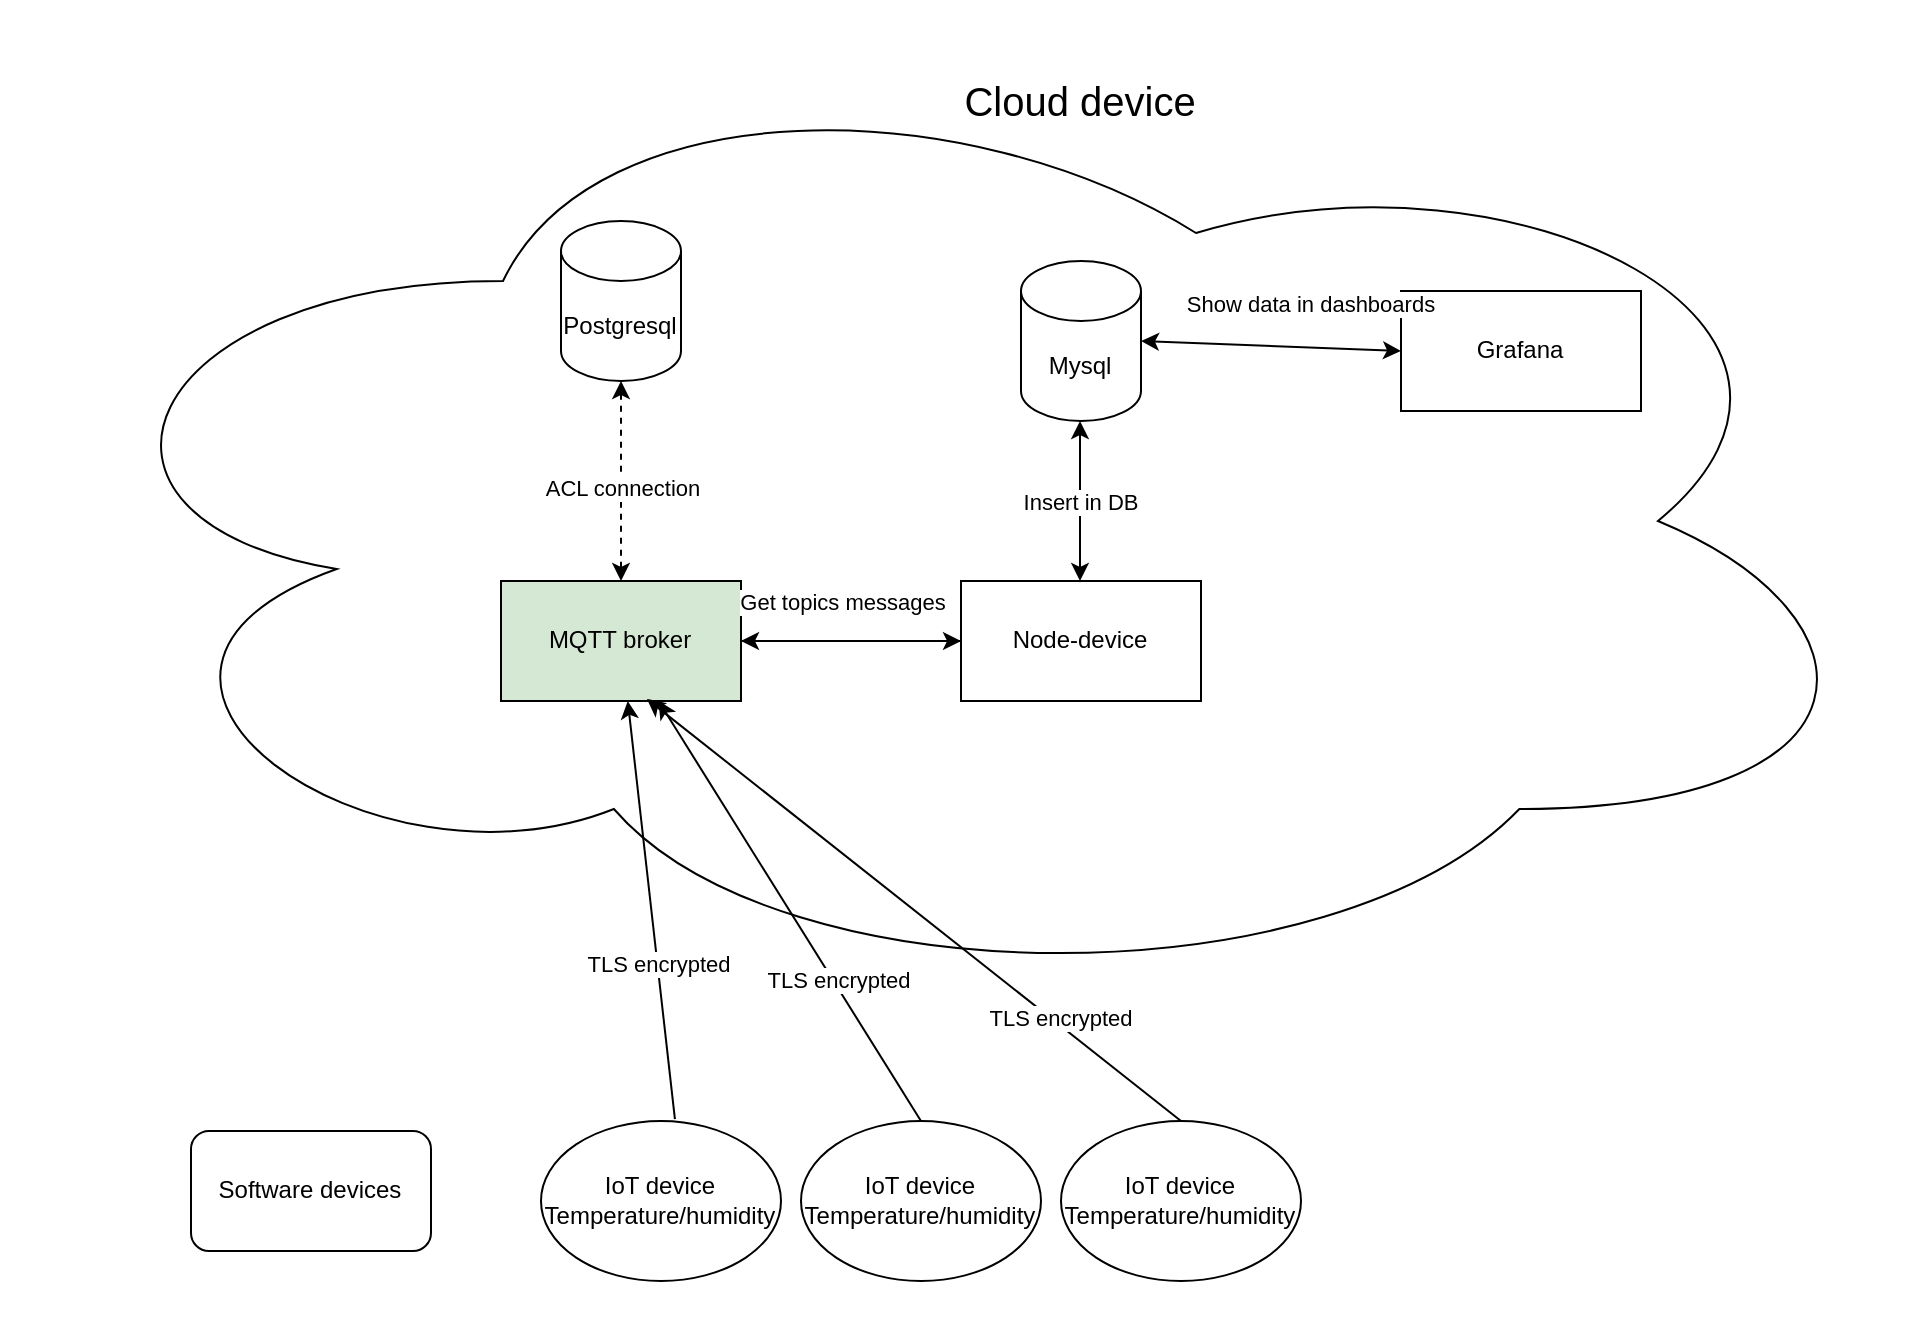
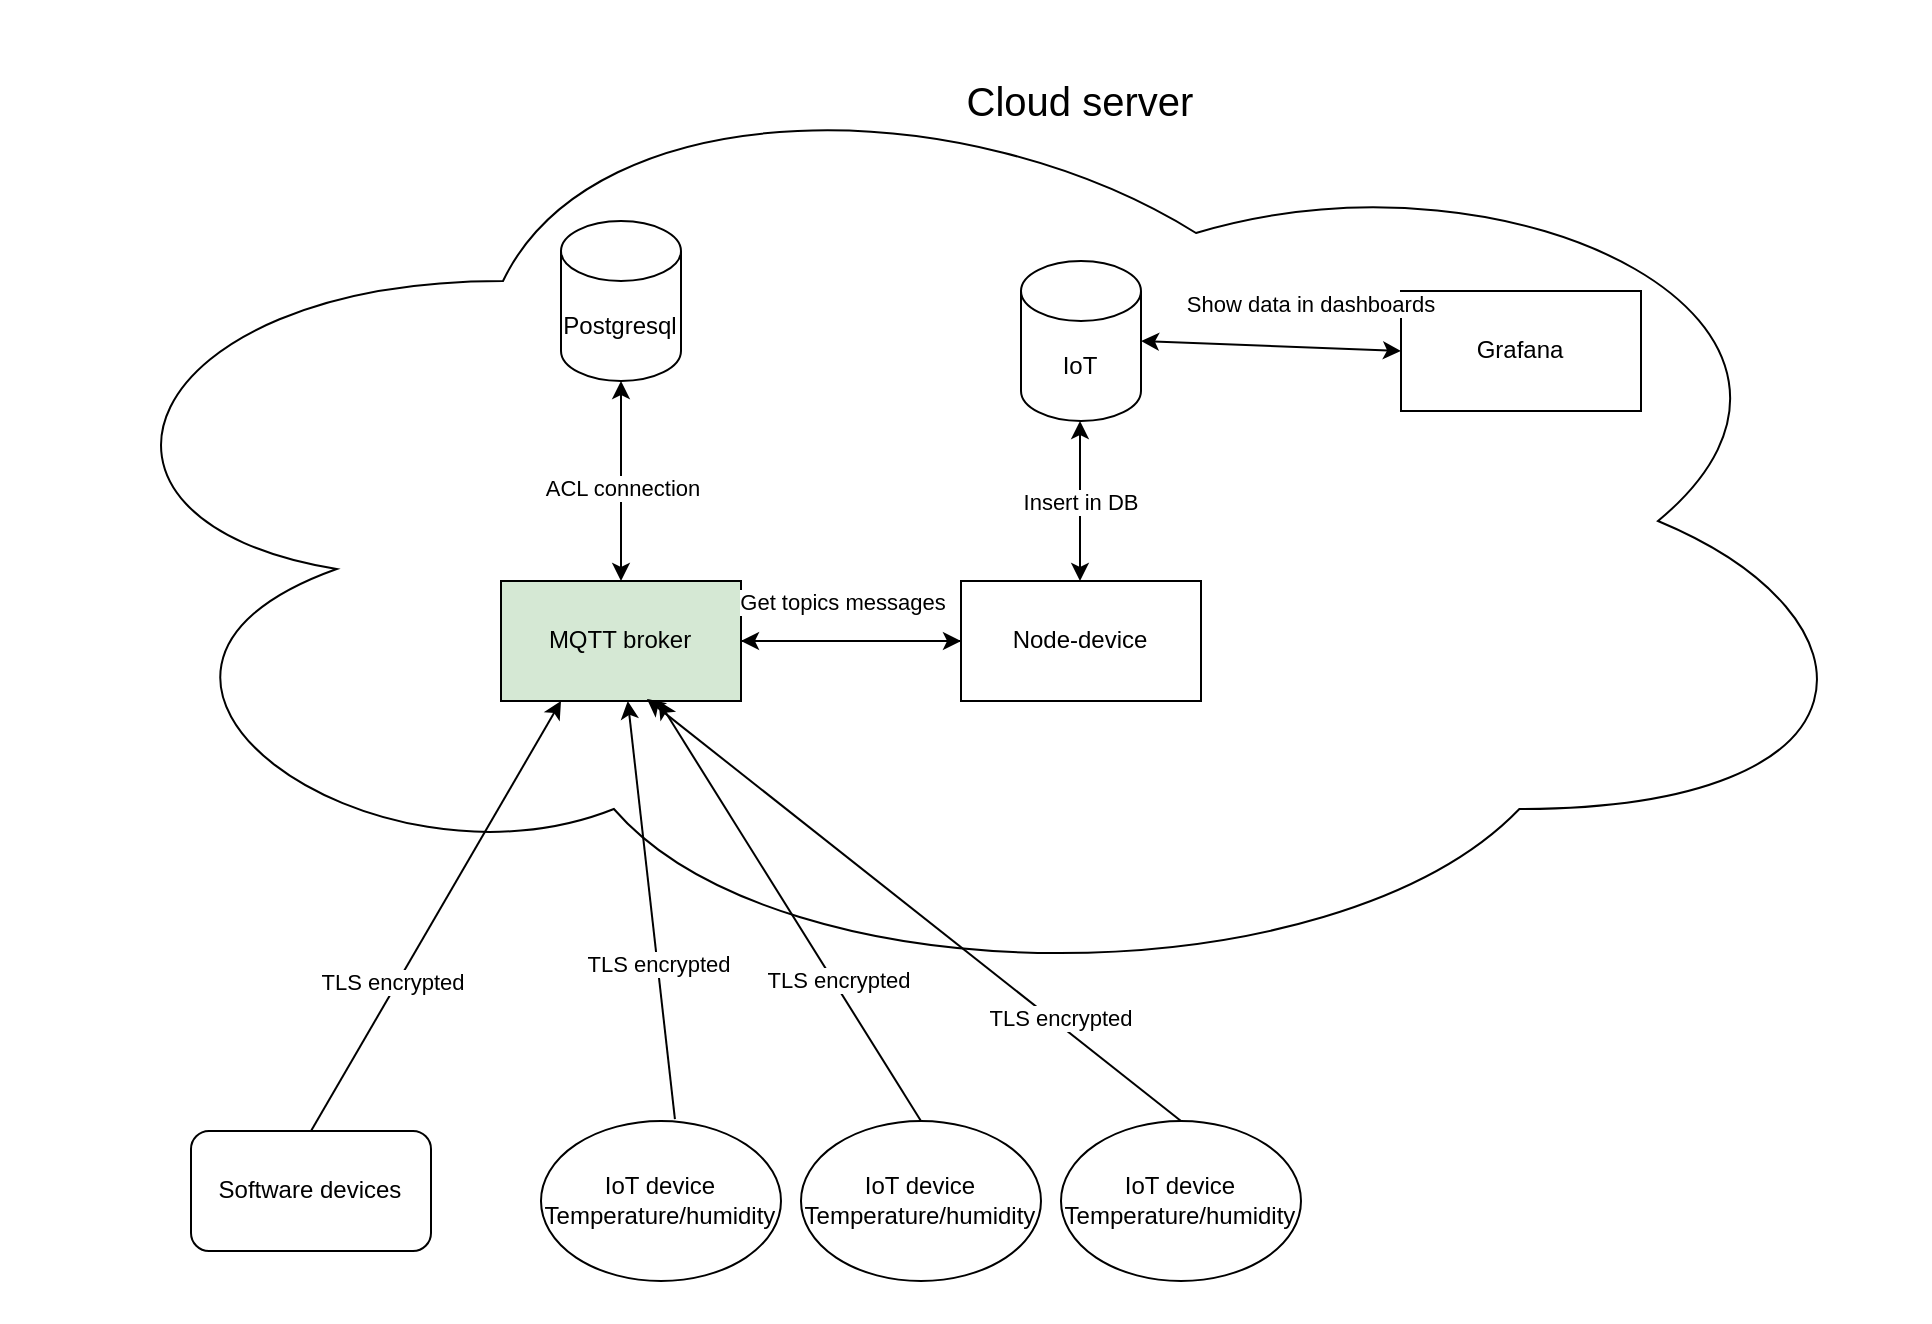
- <mxCell id="17" value="&lt;div style=&quot;font-size: 20px&quot;&gt;Cloud device&lt;/div&gt;" style="text;html=1;strokeColor=none;fillColor=none;align=center;verticalAlign=middle;whiteSpace=wrap;rounded=0;" vertex="1" parent="1"><mxGeometry x="480" y="40" width="120" height="20" as="geometry" /></mxCell>
+ <mxCell id="17" value="&lt;div style=&quot;font-size: 20px&quot;&gt;Cloud server&lt;/div&gt;" style="text;html=1;strokeColor=none;fillColor=none;align=center;verticalAlign=middle;whiteSpace=wrap;rounded=0;" vertex="1" parent="1"><mxGeometry x="480" y="40" width="120" height="20" as="geometry" /></mxCell>
- <mxCell id="11" value="Mysql" style="shape=cylinder3;whiteSpace=wrap;html=1;boundedLbl=1;backgroundOutline=1;size=15;" vertex="1" parent="1"><mxGeometry x="510" y="130" width="60" height="80" as="geometry" /></mxCell>
+ <mxCell id="11" value="IoT" style="shape=cylinder3;whiteSpace=wrap;html=1;boundedLbl=1;backgroundOutline=1;size=15;" vertex="1" parent="1"><mxGeometry x="510" y="130" width="60" height="80" as="geometry" /></mxCell>
- <mxCell id="6" value="" style="endArrow=classic;startArrow=classic;html=1;exitX=0.5;exitY=1;exitDx=0;exitDy=0;exitPerimeter=0;dashed=1;" edge="1" parent="1" source="3" target="5"><mxGeometry width="50" height="50" relative="1" as="geometry"><mxPoint x="540" y="370" as="sourcePoint" /><mxPoint x="590" y="320" as="targetPoint" /></mxGeometry></mxCell>
+ <mxCell id="6" value="" style="endArrow=classic;startArrow=classic;html=1;exitX=0.5;exitY=1;exitDx=0;exitDy=0;exitPerimeter=0;" edge="1" parent="1" source="3" target="5"><mxGeometry width="50" height="50" relative="1" as="geometry"><mxPoint x="540" y="370" as="sourcePoint" /><mxPoint x="590" y="320" as="targetPoint" /></mxGeometry></mxCell>
+ <mxCell id="28" value="" style="endArrow=classic;html=1;exitX=0.5;exitY=0;exitDx=0;exitDy=0;entryX=0.25;entryY=1;entryDx=0;entryDy=0;" edge="1" parent="1" source="27" target="5"><mxGeometry width="50" height="50" relative="1" as="geometry"><mxPoint x="346.96" y="569.04" as="sourcePoint" /><mxPoint x="323.384" y="360" as="targetPoint" /></mxGeometry></mxCell>
+ <mxCell id="29" value="TLS encrypted" style="edgeLabel;html=1;align=center;verticalAlign=middle;resizable=0;points=[];" vertex="1" connectable="0" parent="28"><mxGeometry x="-0.315" y="3" relative="1" as="geometry"><mxPoint as="offset" /></mxGeometry></mxCell>
